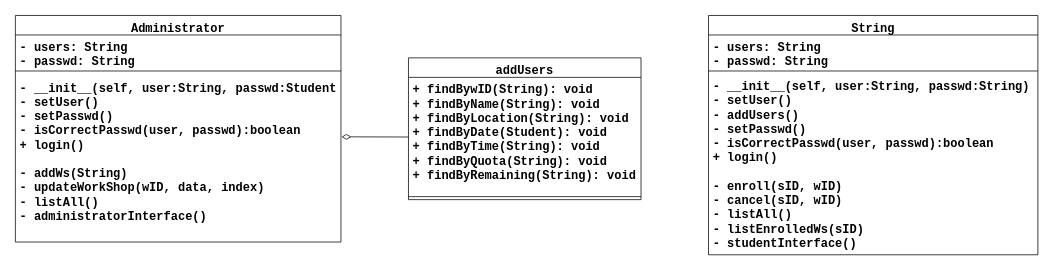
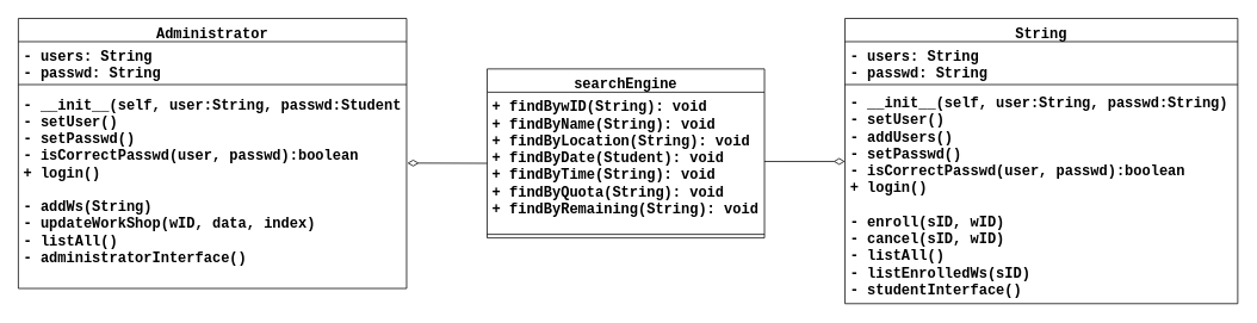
- <mxCell id="10" value="addUsers" style="swimlane;fontStyle=1;align=center;verticalAlign=top;childLayout=stackLayout;horizontal=1;startSize=26;horizontalStack=0;resizeParent=1;resizeParentMax=0;resizeLast=0;collapsible=1;marginBottom=0;fontFamily=Courier New;fontSize=16;" vertex="1" parent="1"><mxGeometry x="544" y="76.5" width="310" height="189" as="geometry"><mxRectangle x="210" y="250" width="130" height="26" as="alternateBounds" /></mxGeometry></mxCell>
+ <mxCell id="10" value="searchEngine" style="swimlane;fontStyle=1;align=center;verticalAlign=top;childLayout=stackLayout;horizontal=1;startSize=26;horizontalStack=0;resizeParent=1;resizeParentMax=0;resizeLast=0;collapsible=1;marginBottom=0;fontFamily=Courier New;fontSize=16;" vertex="1" parent="1"><mxGeometry x="544" y="76.5" width="310" height="189" as="geometry"><mxRectangle x="210" y="250" width="130" height="26" as="alternateBounds" /></mxGeometry></mxCell>
+ <mxCell id="13" style="rounded=0;orthogonalLoop=1;jettySize=auto;html=1;fontFamily=Courier New;fontSize=13;startArrow=none;startFill=0;endArrow=diamondThin;endFill=0;endSize=10;targetPerimeterSpacing=0;strokeWidth=1;entryX=0;entryY=0.34;entryDx=0;entryDy=0;entryPerimeter=0;" edge="1" parent="1" source="11" target="9"><mxGeometry relative="1" as="geometry"><mxPoint x="964" y="180" as="targetPoint" /></mxGeometry></mxCell>
